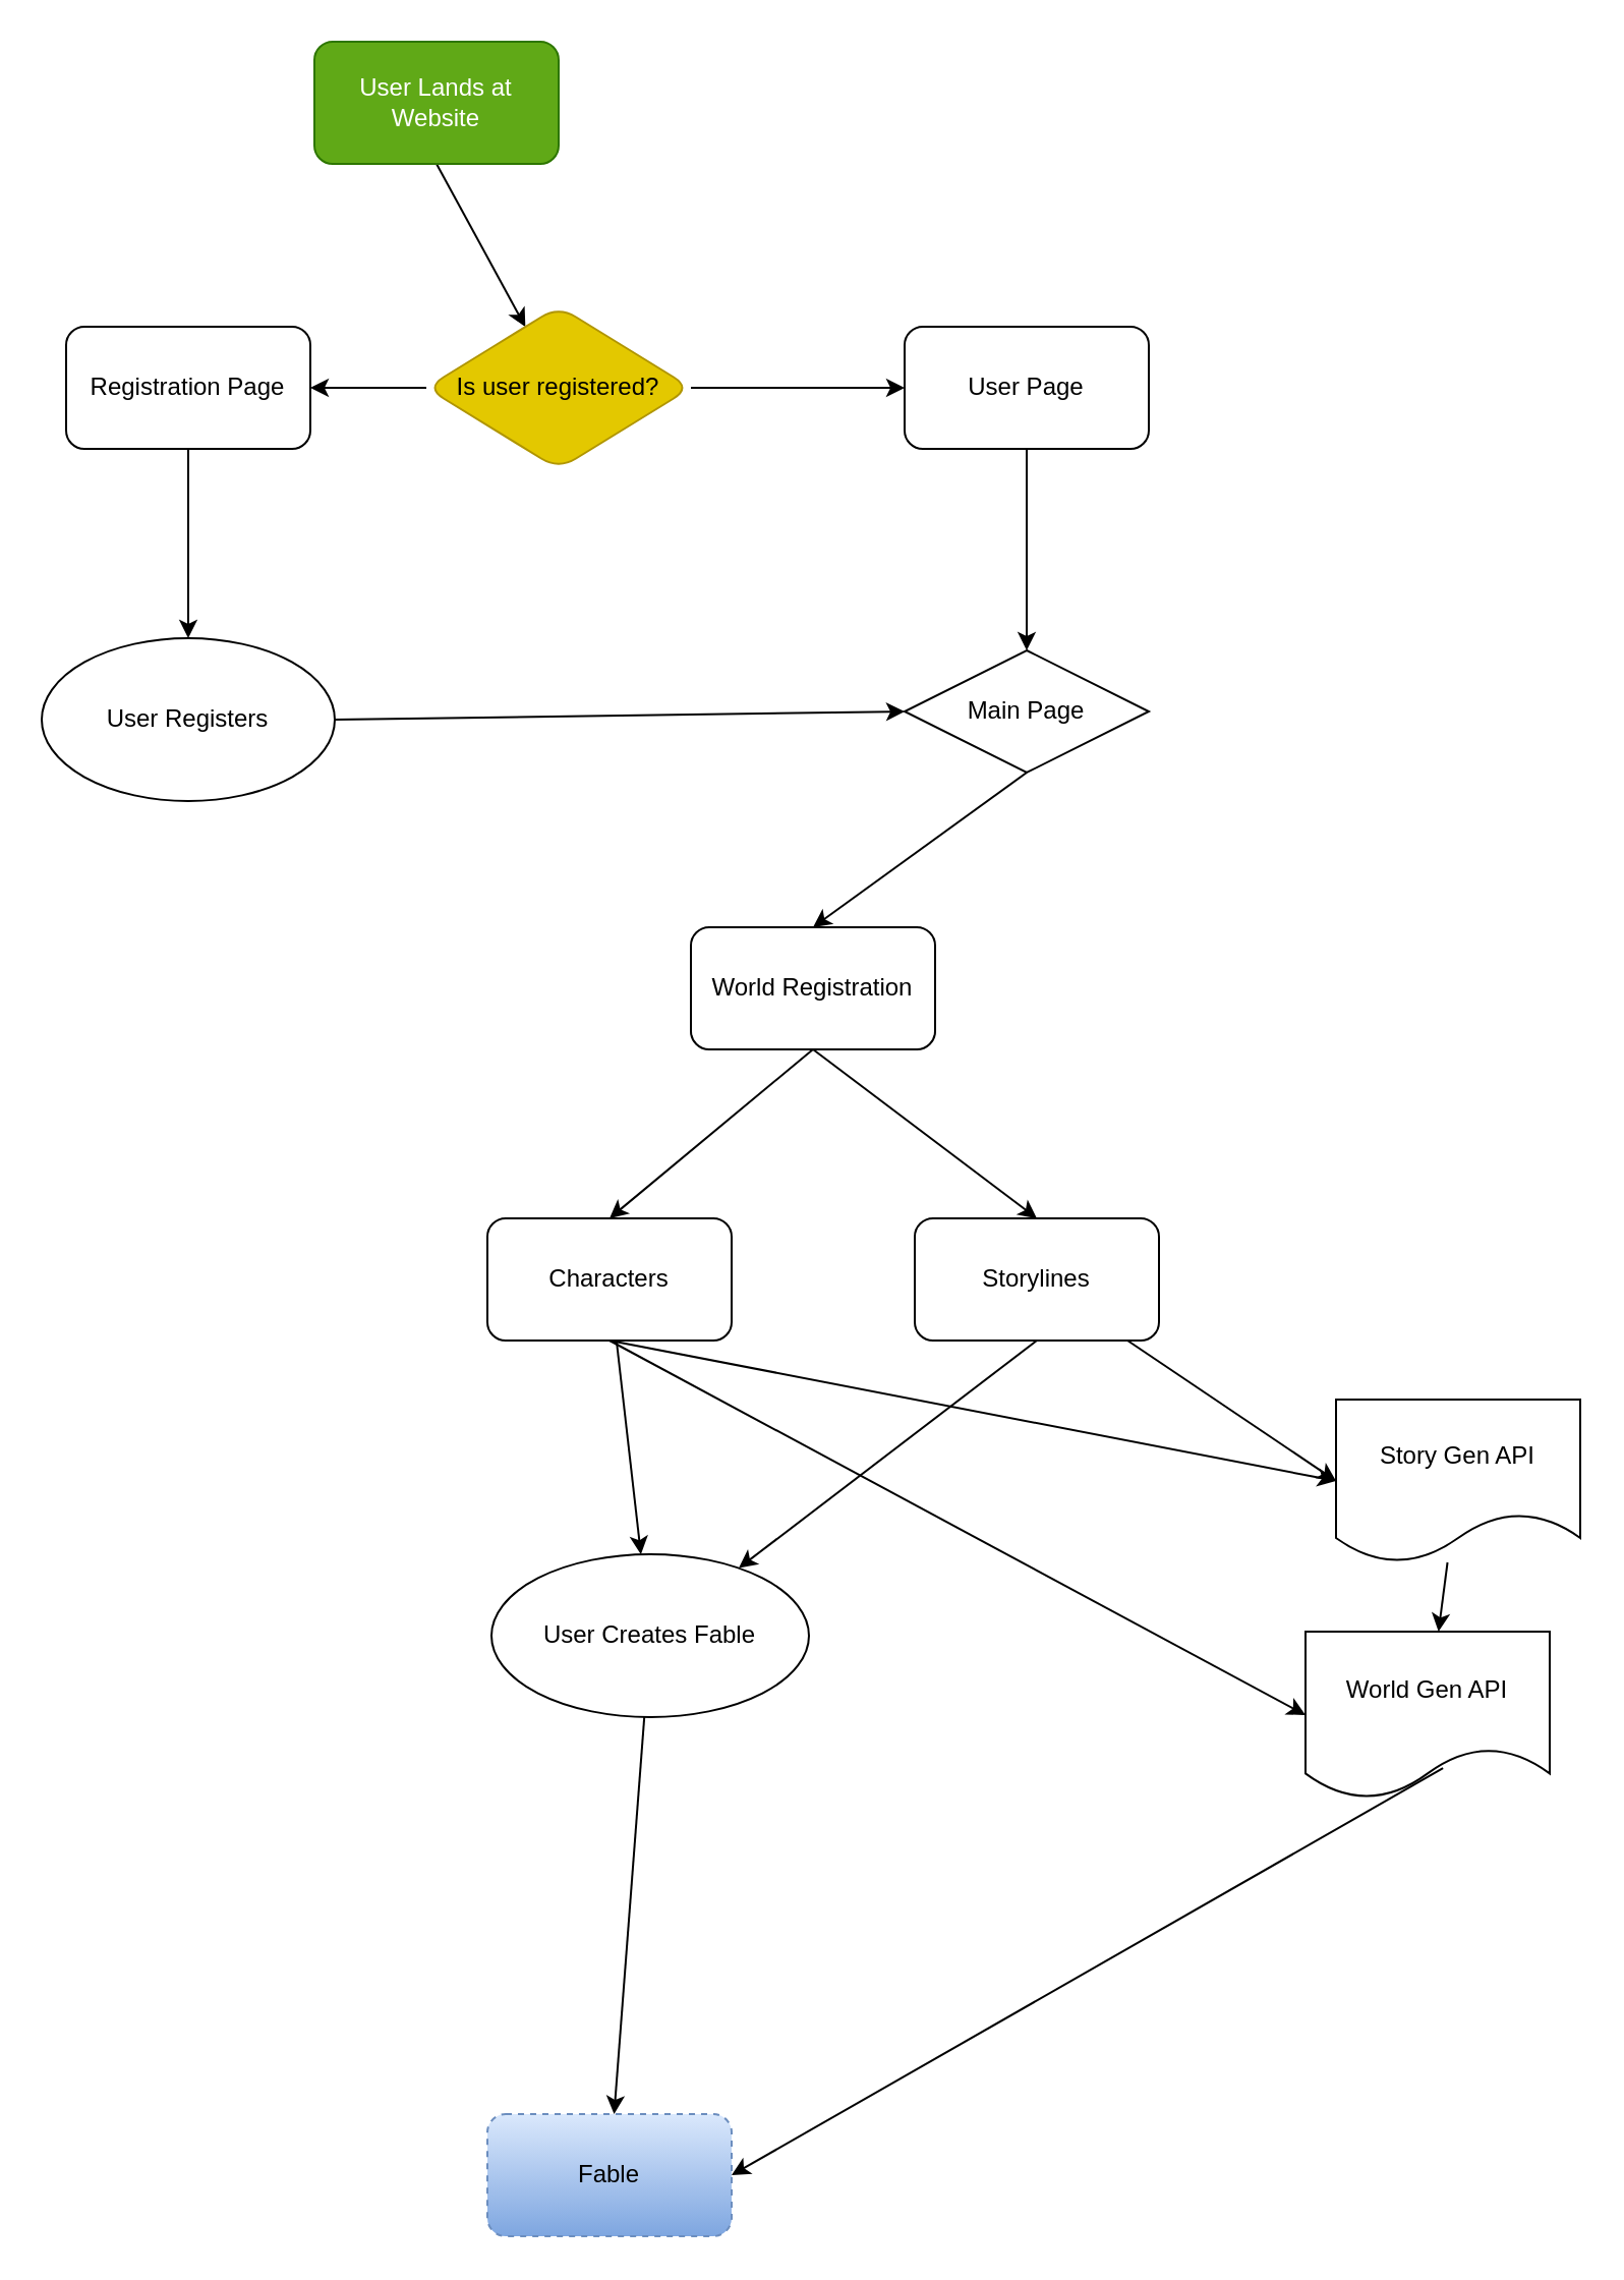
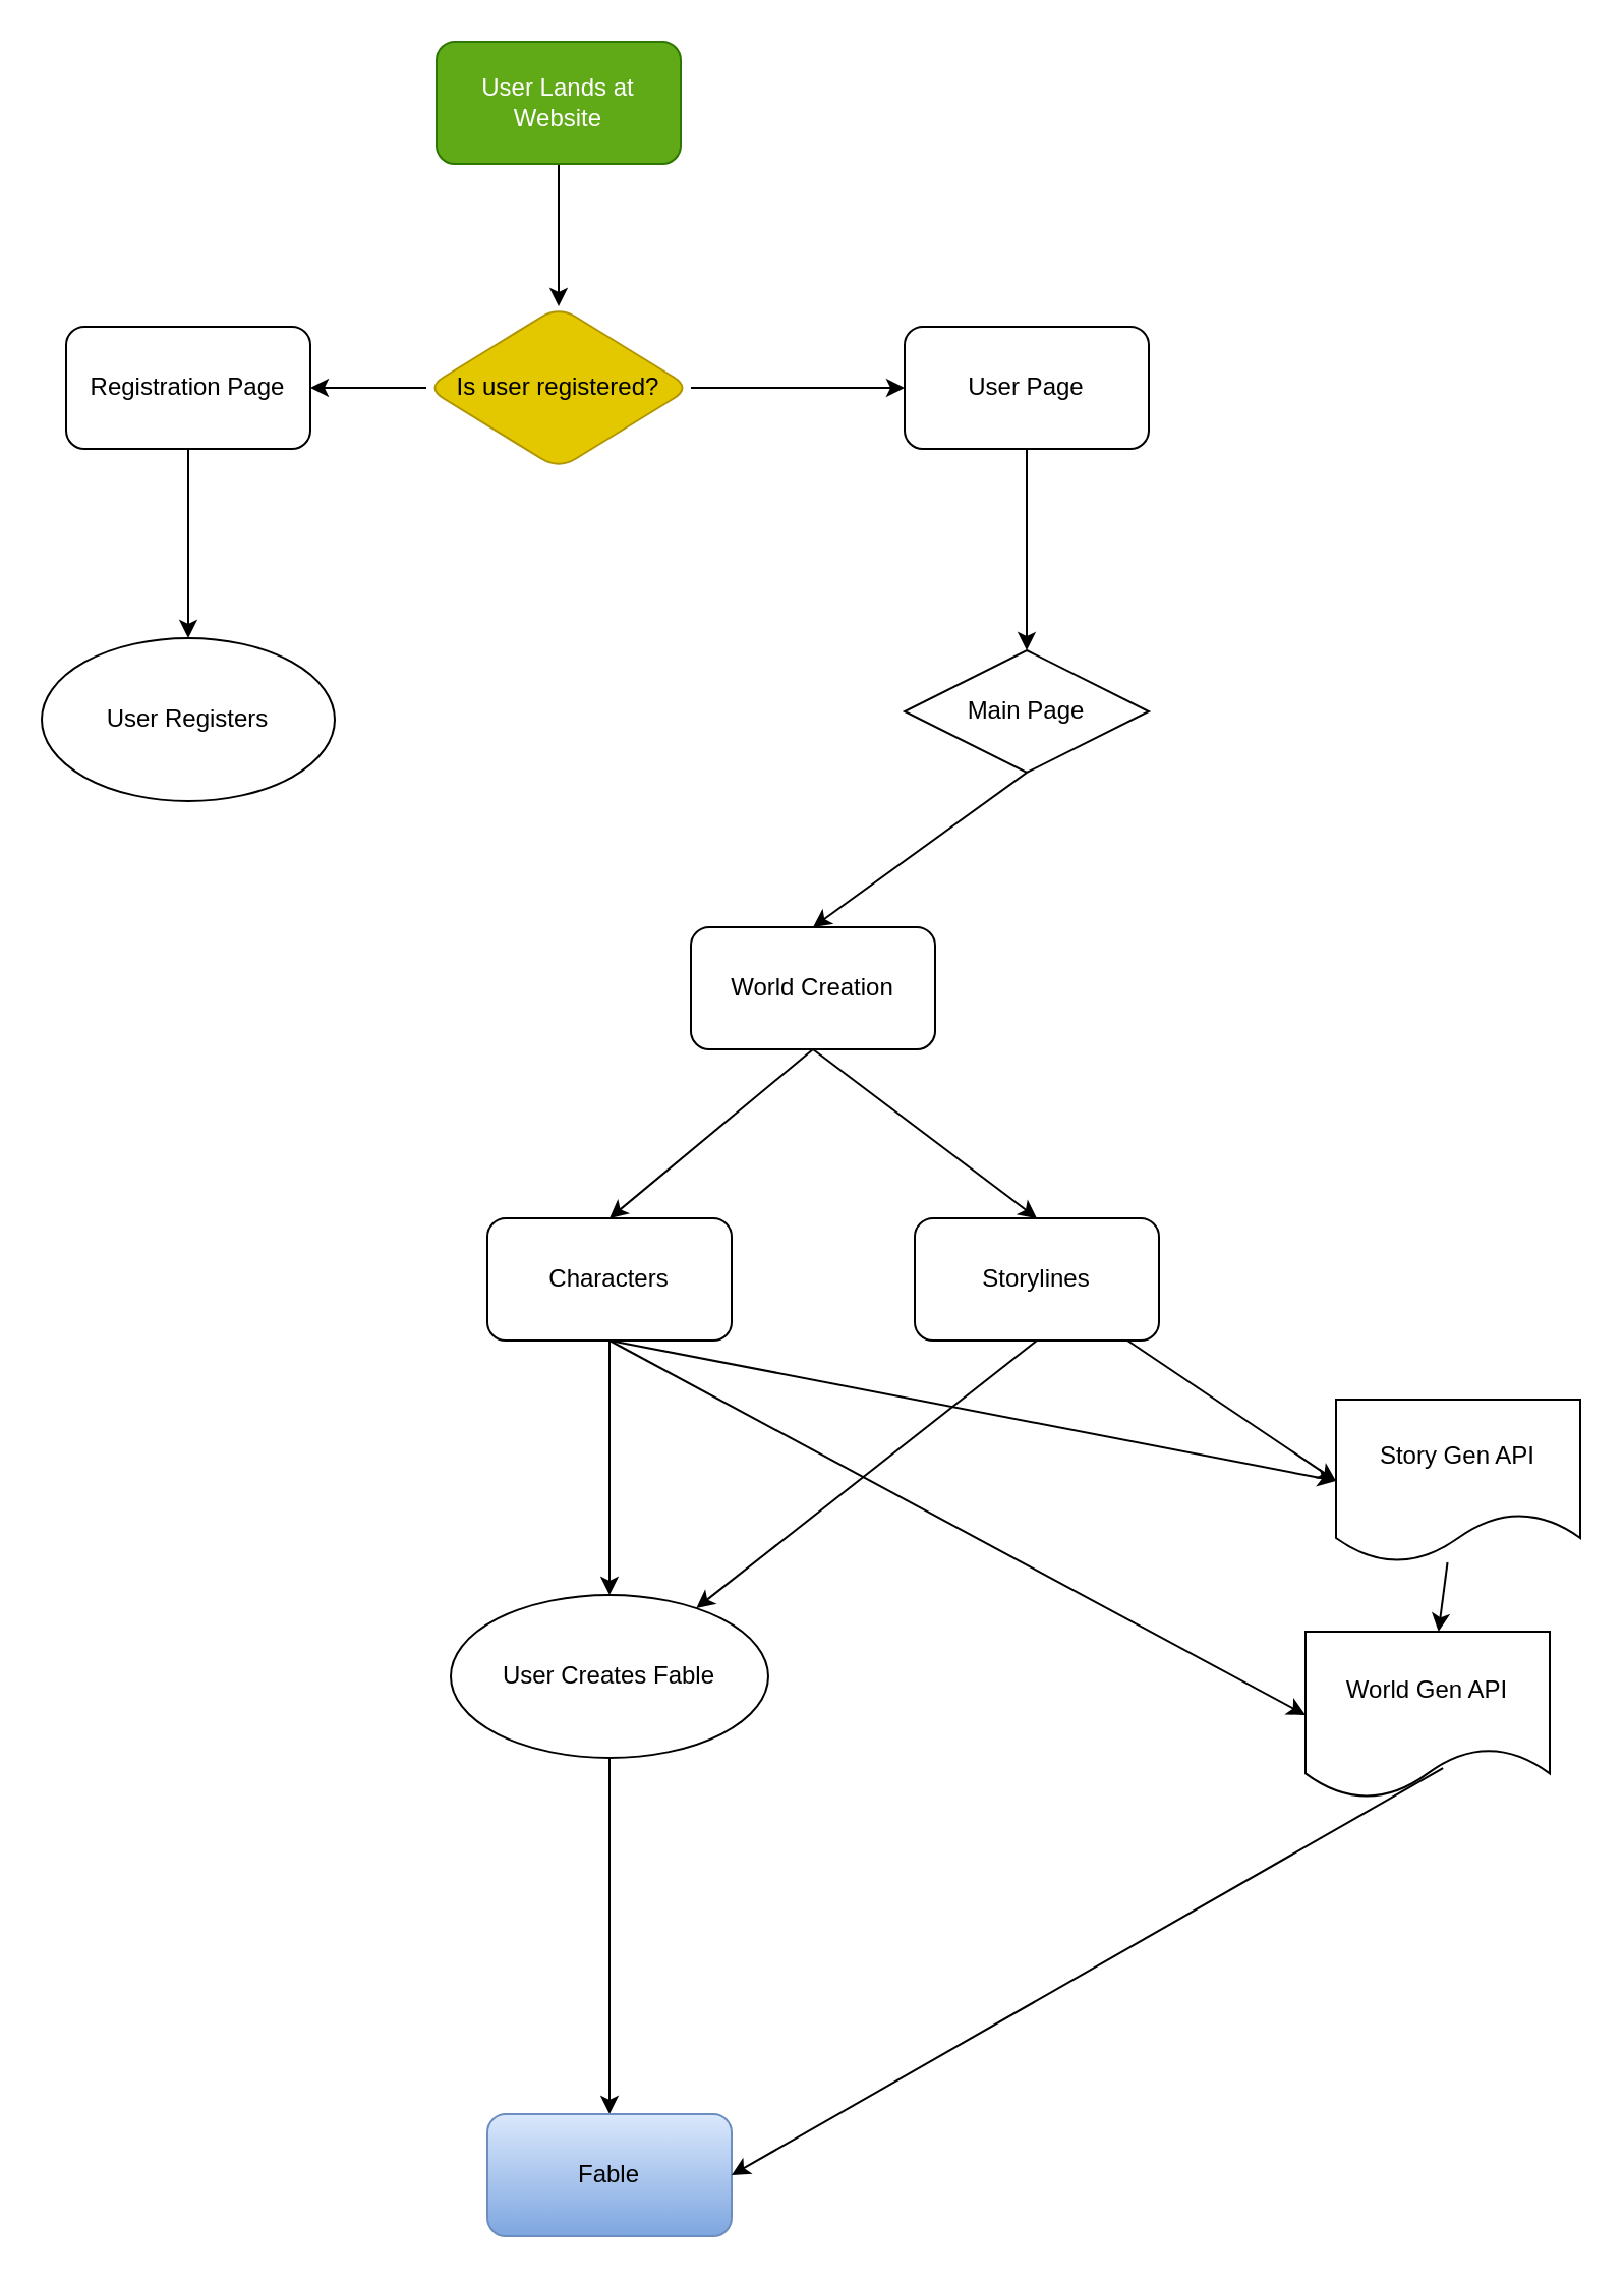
- <mxCell id="3" value="User Lands at Website" style="whiteSpace=wrap;html=1;fillColor=#60a917;fontColor=#ffffff;strokeColor=#2D7600;rounded=1;" vertex="1" parent="1"><mxGeometry x="154" y="20" width="120" height="60" as="geometry" /></mxCell>
+ <mxCell id="3" value="User Lands at Website" style="whiteSpace=wrap;html=1;fillColor=#60a917;fontColor=#ffffff;strokeColor=#2D7600;rounded=1;" vertex="1" parent="1"><mxGeometry x="214" y="20" width="120" height="60" as="geometry" /></mxCell>
- <mxCell id="21" style="edgeStyle=none;html=1;exitX=1;exitY=0.5;exitDx=0;exitDy=0;entryX=0;entryY=0.5;entryDx=0;entryDy=0;rounded=1;" edge="1" parent="1" source="22" target="24"><mxGeometry relative="1" as="geometry" /></mxCell>
- <mxCell id="13" value="World Registration" style="whiteSpace=wrap;html=1;rounded=1;" vertex="1" parent="1"><mxGeometry x="339" y="455" width="120" height="60" as="geometry" /></mxCell>
+ <mxCell id="13" value="World Creation" style="whiteSpace=wrap;html=1;rounded=1;" vertex="1" parent="1"><mxGeometry x="339" y="455" width="120" height="60" as="geometry" /></mxCell>
- <mxCell id="26" value="User Creates Fable" style="ellipse;whiteSpace=wrap;html=1;rounded=1;" vertex="1" parent="1"><mxGeometry x="241" y="763" width="156" height="80" as="geometry" /></mxCell>
+ <mxCell id="26" value="User Creates Fable" style="ellipse;whiteSpace=wrap;html=1;rounded=1;" vertex="1" parent="1"><mxGeometry x="221" y="783" width="156" height="80" as="geometry" /></mxCell>
- <mxCell id="27" value="&lt;font color=&quot;#000000&quot;&gt;Fable&lt;/font&gt;" style="whiteSpace=wrap;html=1;fillColor=#dae8fc;strokeColor=#6c8ebf;gradientColor=#7ea6e0;rounded=1;dashed=1;" vertex="1" parent="1"><mxGeometry x="239" y="1038" width="120" height="60" as="geometry" /></mxCell>
+ <mxCell id="27" value="&lt;font color=&quot;#000000&quot;&gt;Fable&lt;/font&gt;" style="whiteSpace=wrap;html=1;fillColor=#dae8fc;strokeColor=#6c8ebf;gradientColor=#7ea6e0;rounded=1;" vertex="1" parent="1"><mxGeometry x="239" y="1038" width="120" height="60" as="geometry" /></mxCell>
